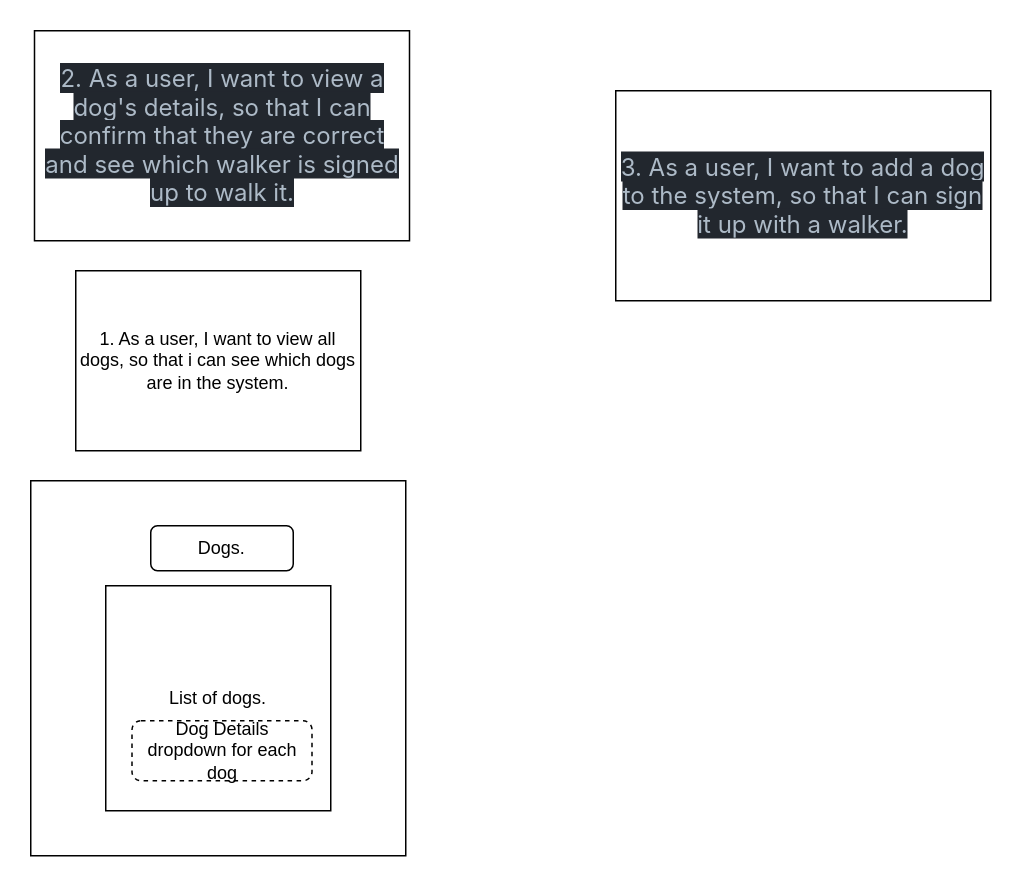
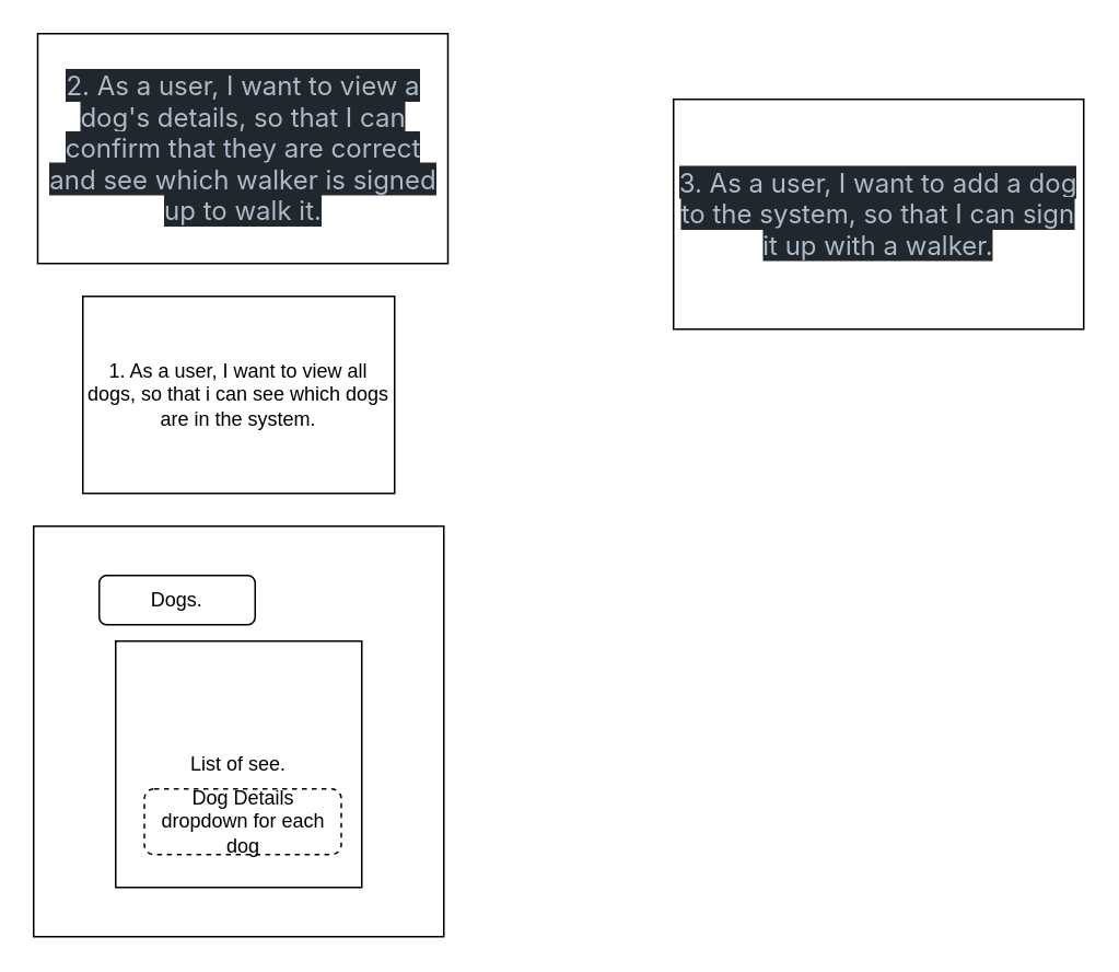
- <mxCell id="4" value="Dogs." style="rounded=1;whiteSpace=wrap;html=1;" vertex="1" parent="1"><mxGeometry x="100" y="350" width="95" height="30" as="geometry" /></mxCell>
+ <mxCell id="4" value="Dogs." style="rounded=1;whiteSpace=wrap;html=1;" vertex="1" parent="1"><mxGeometry x="60" y="350" width="95" height="30" as="geometry" /></mxCell>
- <mxCell id="5" value="List of dogs." style="whiteSpace=wrap;html=1;aspect=fixed;" vertex="1" parent="1"><mxGeometry x="70" y="390" width="150" height="150" as="geometry" /></mxCell>
+ <mxCell id="5" value="List of see." style="whiteSpace=wrap;html=1;aspect=fixed;" vertex="1" parent="1"><mxGeometry x="70" y="390" width="150" height="150" as="geometry" /></mxCell>
